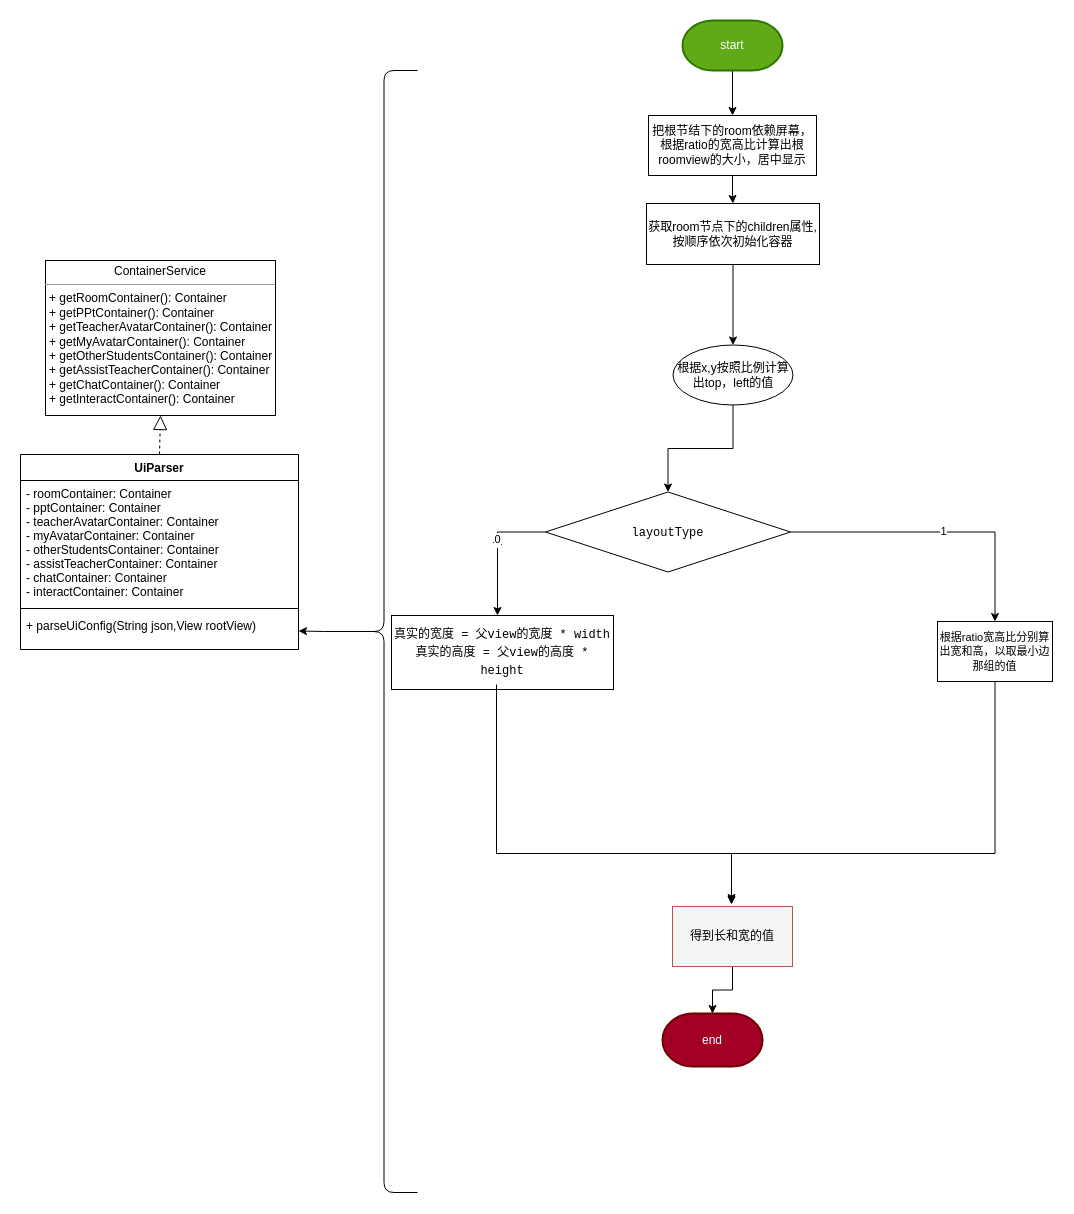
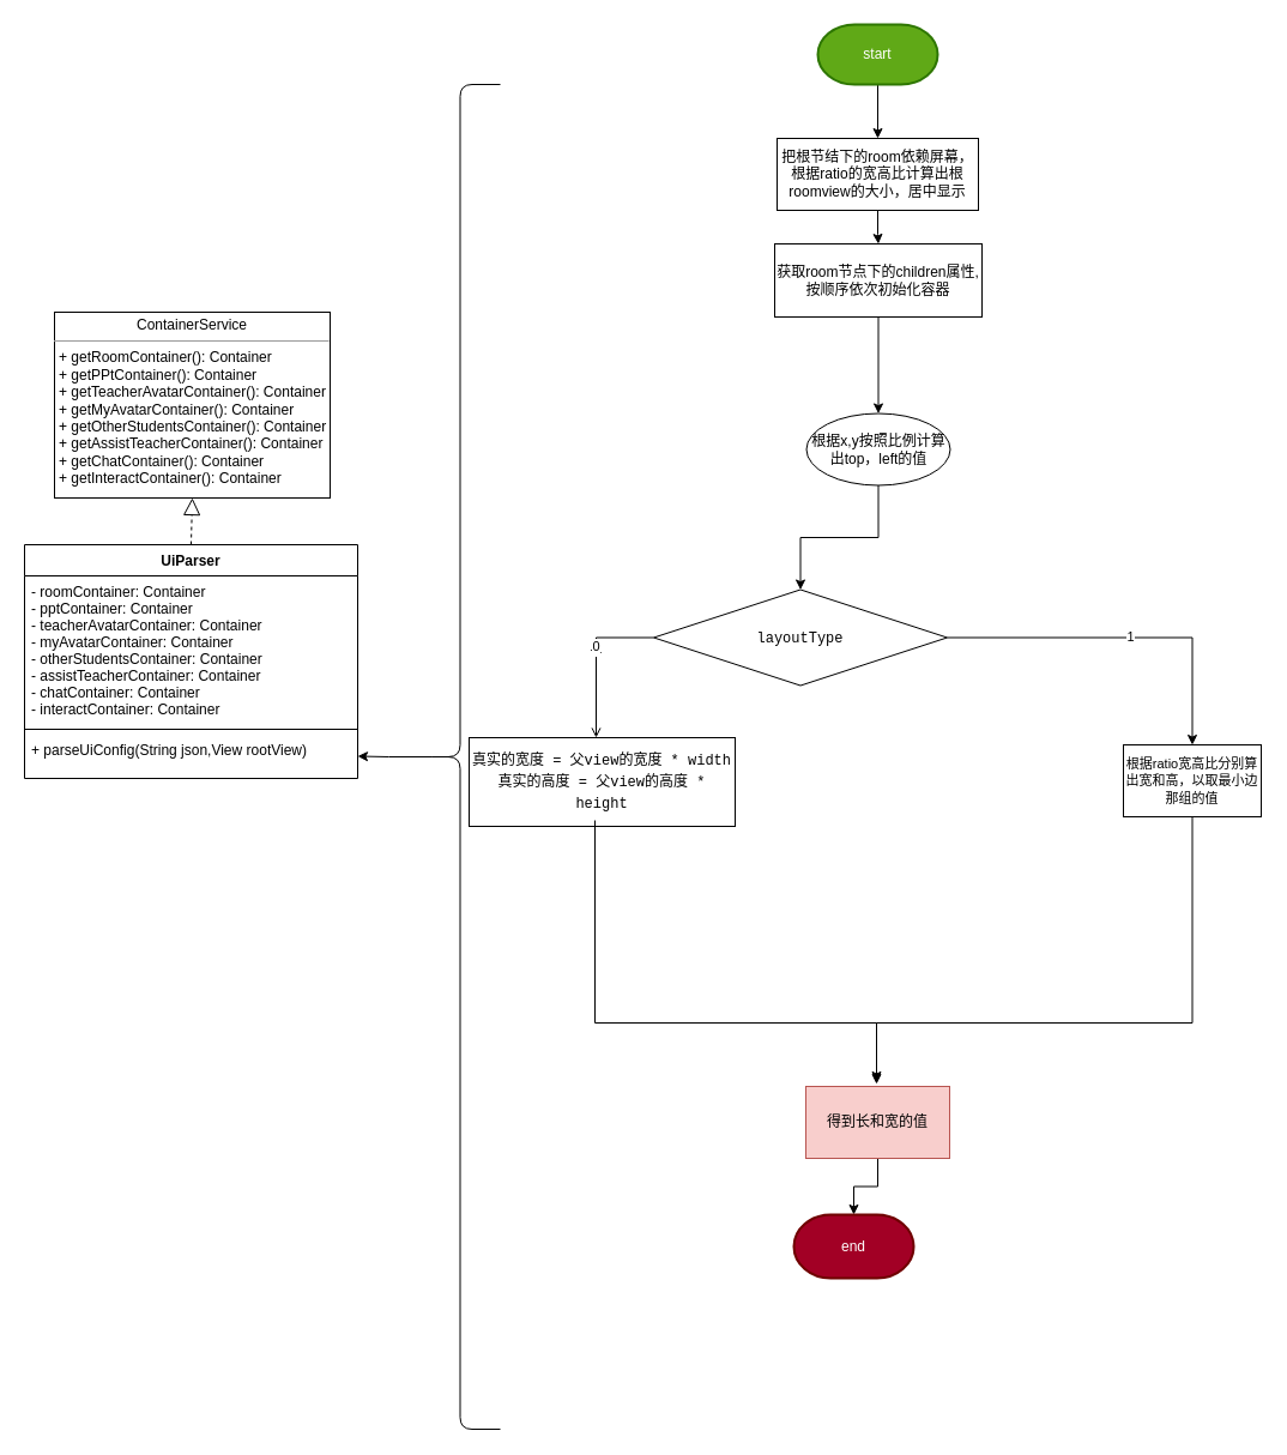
- <mxCell id="14" value="" style="edgeStyle=orthogonalEdgeStyle;rounded=0;orthogonalLoop=1;jettySize=auto;html=1;" parent="1" source="19" target="20" edge="1"><mxGeometry relative="1" as="geometry"><Array as="points"><mxPoint x="497" y="532" /></Array></mxGeometry></mxCell>
+ <mxCell id="14" value="" style="edgeStyle=orthogonalEdgeStyle;rounded=0;orthogonalLoop=1;jettySize=auto;html=1;endArrow=open;" parent="1" source="19" target="20" edge="1"><mxGeometry relative="1" as="geometry"><Array as="points"><mxPoint x="497" y="532" /></Array></mxGeometry></mxCell>
- <mxCell id="25" value="得到长和宽的值" style="rounded=0;whiteSpace=wrap;html=1;fillColor=#f5f5f5;strokeColor=#b85450;" parent="1" vertex="1"><mxGeometry x="672" y="906" width="120" height="60" as="geometry" /></mxCell>
+ <mxCell id="25" value="得到长和宽的值" style="rounded=0;whiteSpace=wrap;html=1;fillColor=#f8cecc;strokeColor=#b85450;" parent="1" vertex="1"><mxGeometry x="672" y="906" width="120" height="60" as="geometry" /></mxCell>
